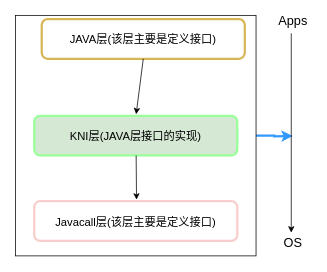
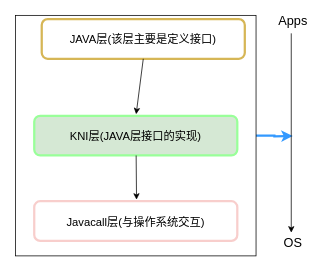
- <mxCell id="7" value="&lt;font style=&quot;font-size: 15px&quot;&gt;Javacall层(该层主要是定义接口)&lt;/font&gt;" style="rounded=1;whiteSpace=wrap;html=1;strokeColor=#F8CECC;strokeWidth=3;" vertex="1" parent="1"><mxGeometry x="45" y="268" width="271" height="53" as="geometry" /></mxCell>
+ <mxCell id="7" value="&lt;font style=&quot;font-size: 15px&quot;&gt;Javacall层(与操作系统交互)&lt;/font&gt;" style="rounded=1;whiteSpace=wrap;html=1;strokeColor=#F8CECC;strokeWidth=3;" vertex="1" parent="1"><mxGeometry x="45" y="268" width="271" height="53" as="geometry" /></mxCell>
